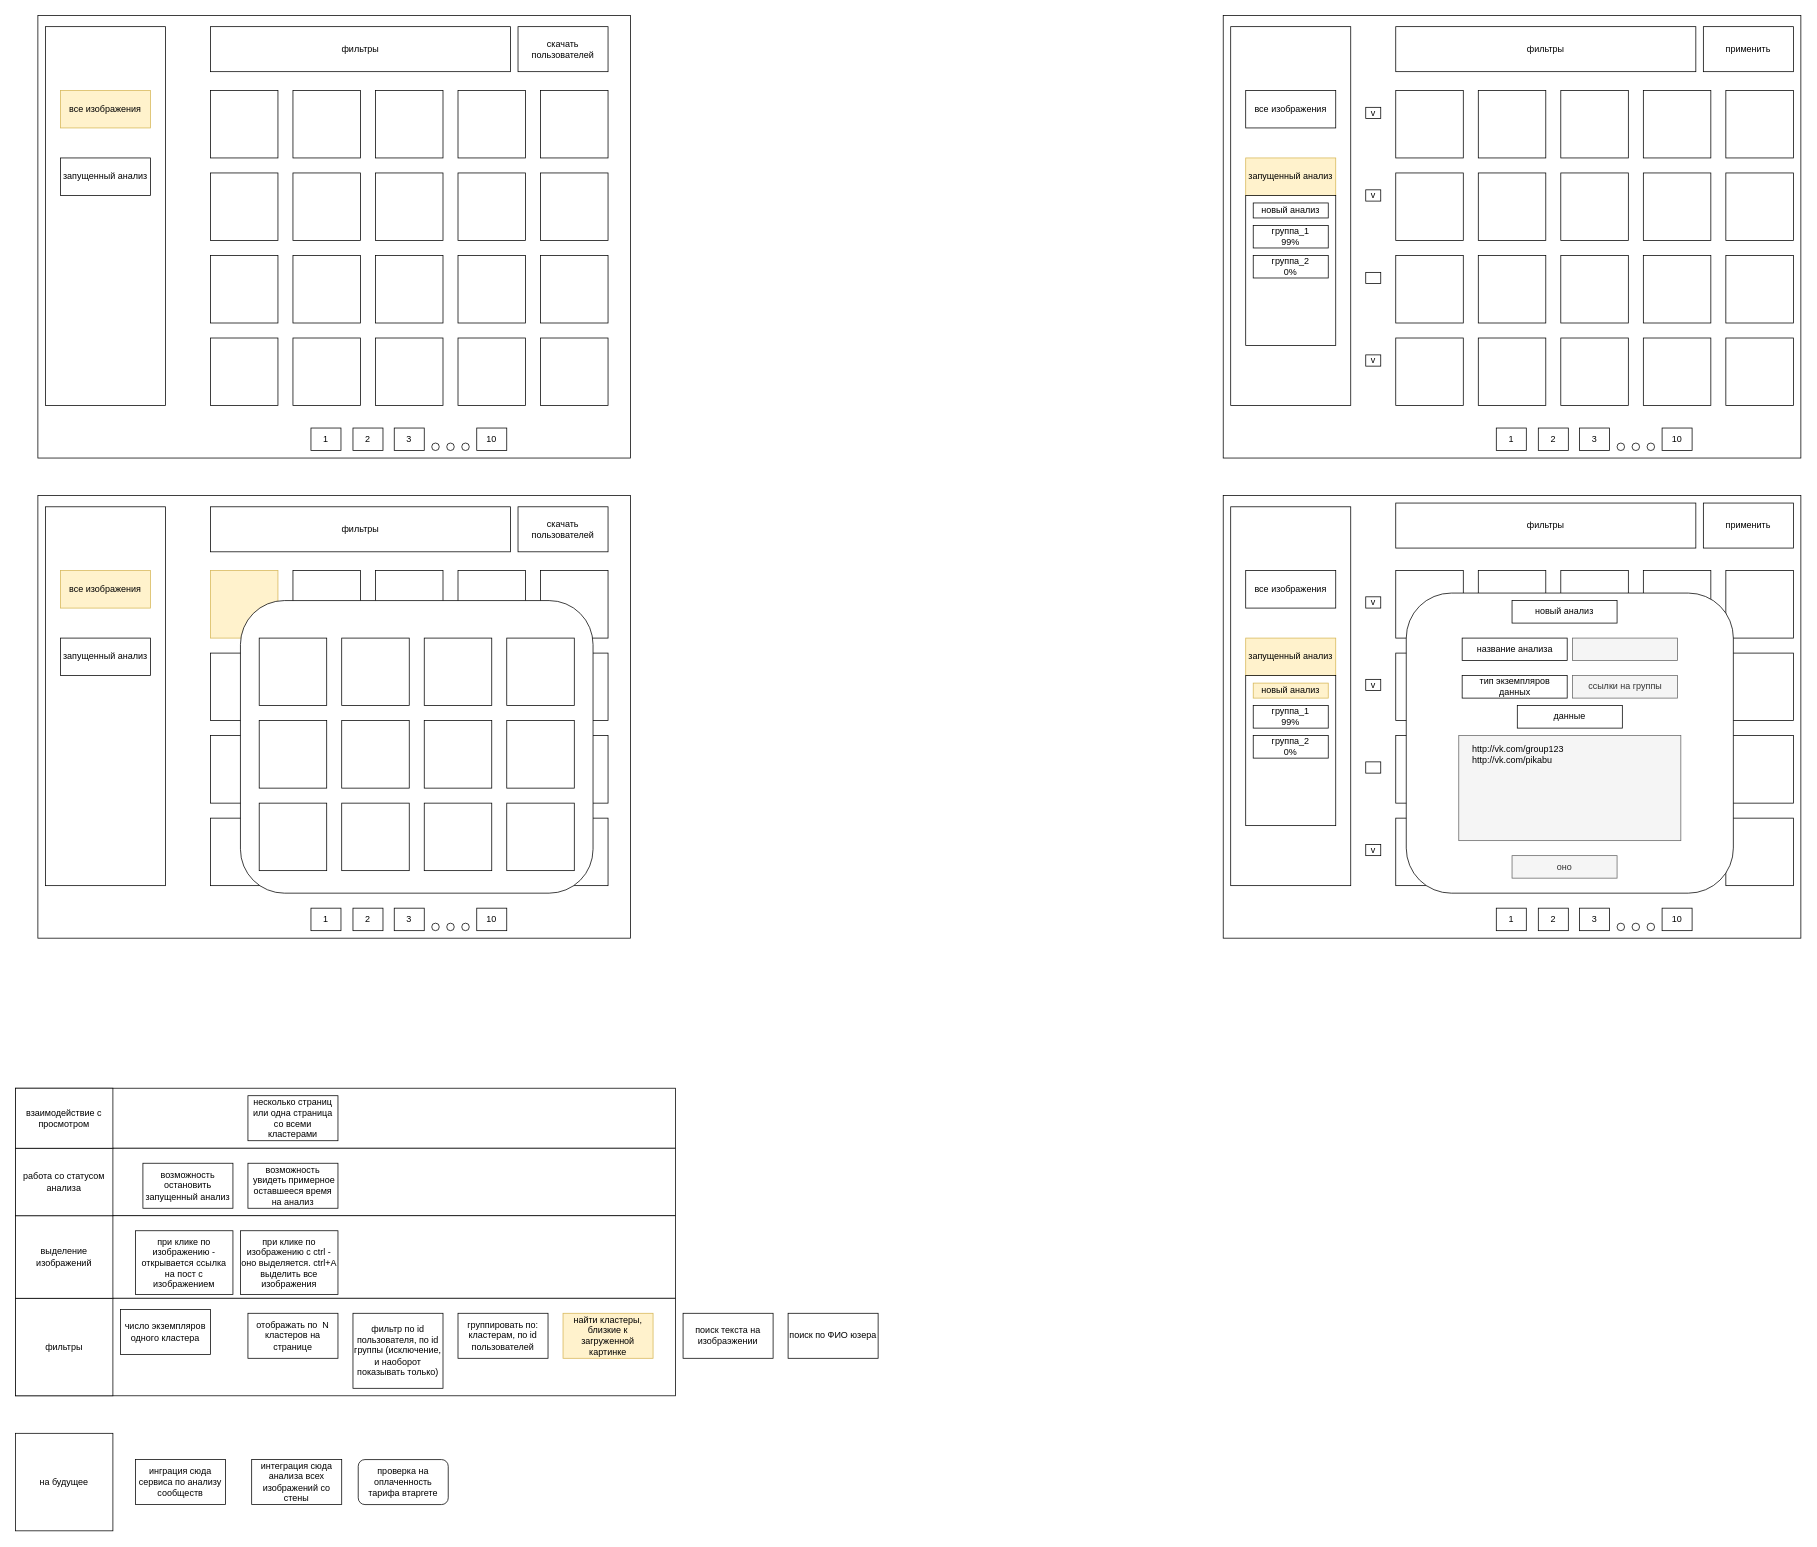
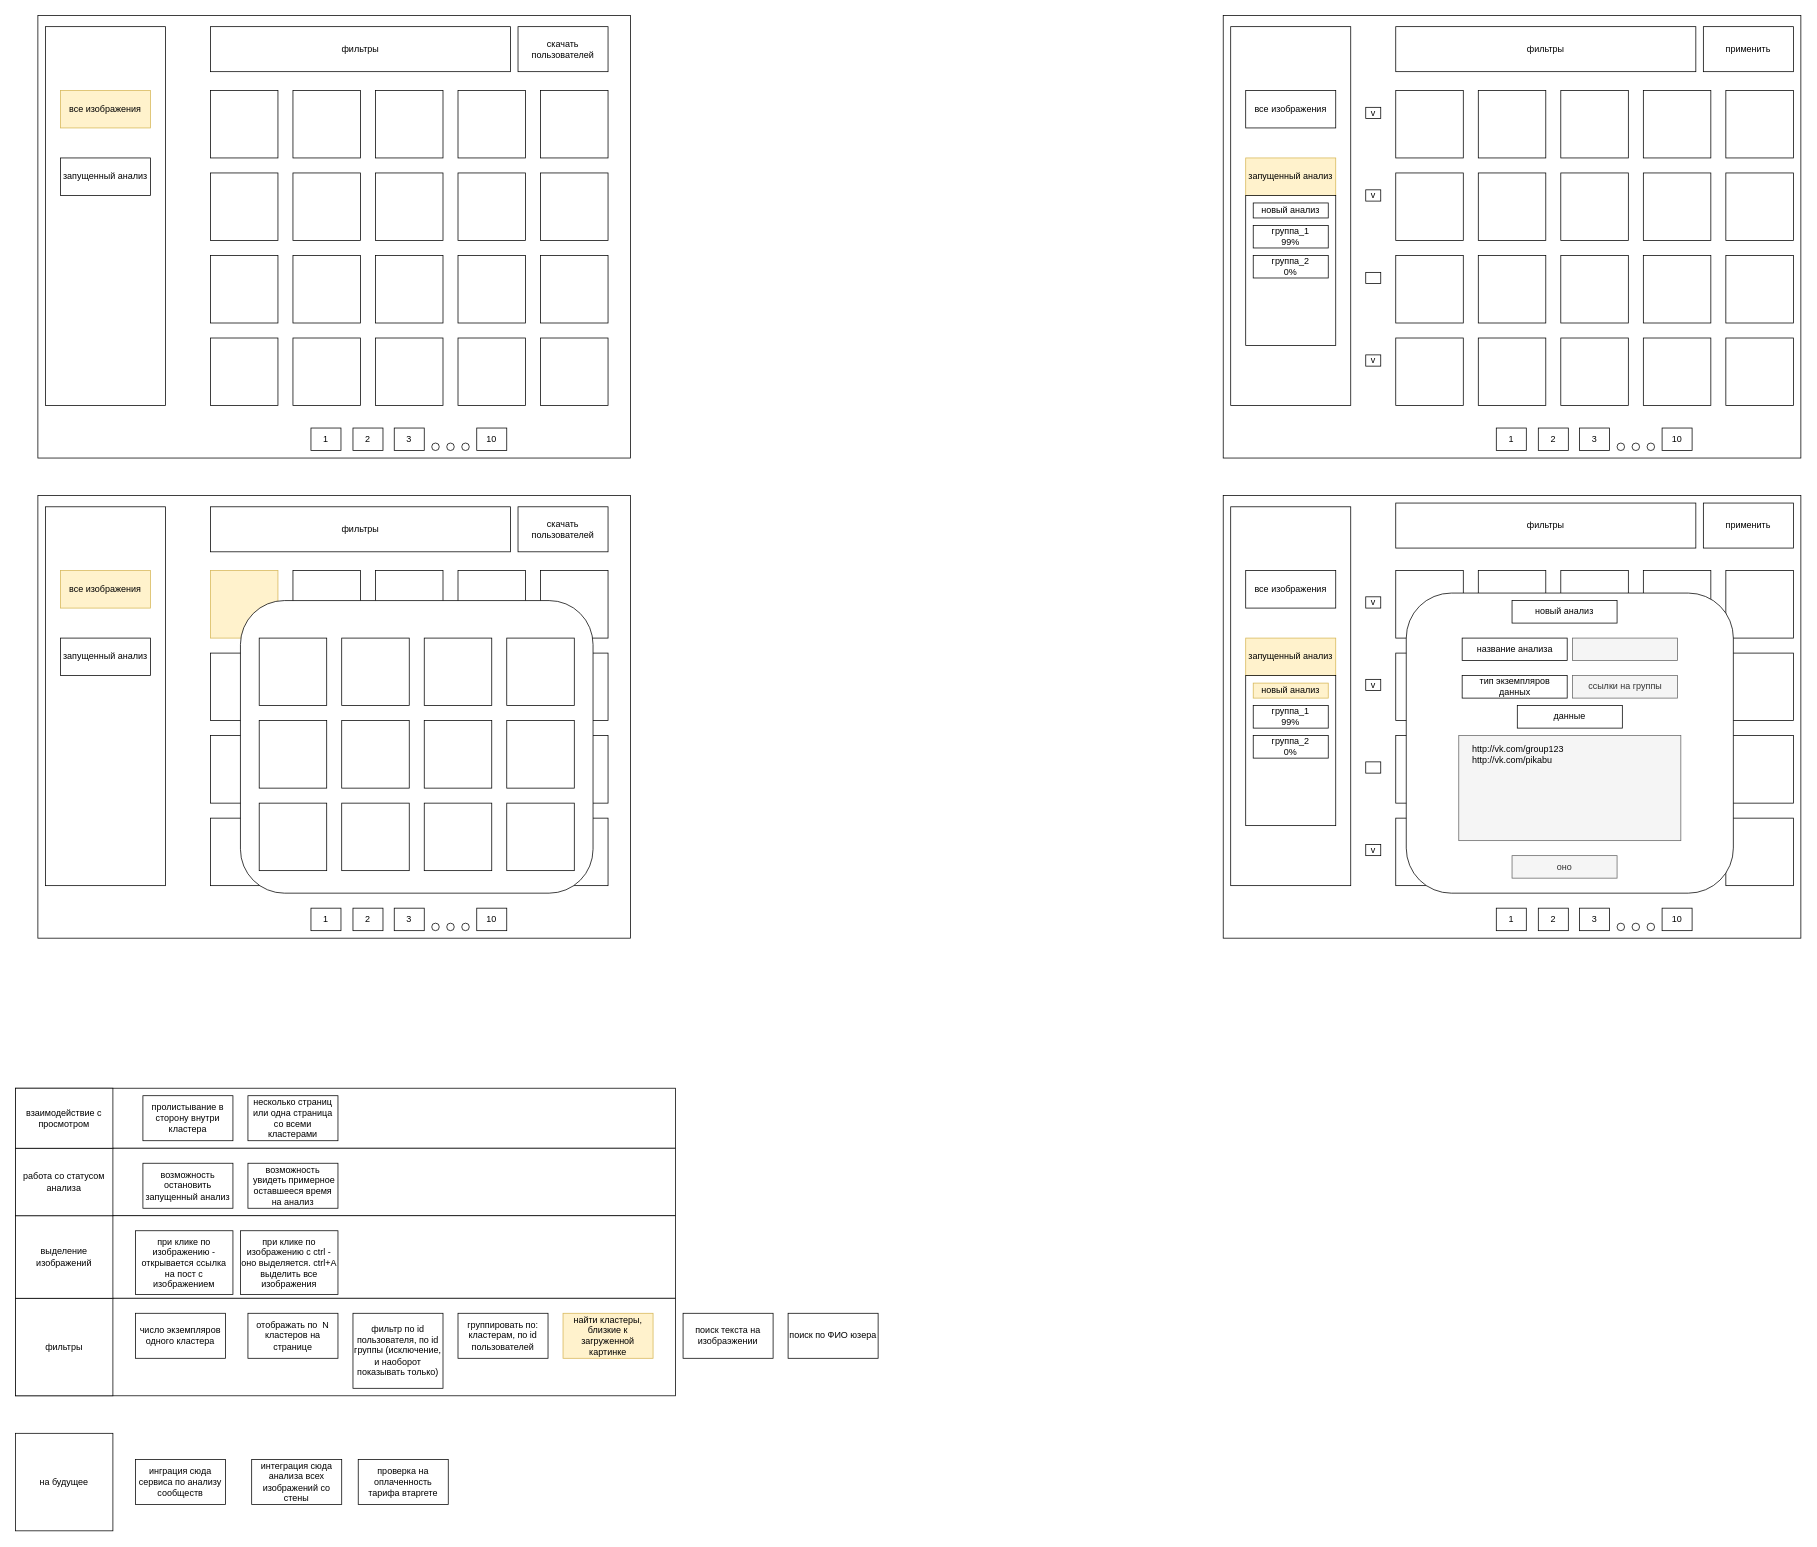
+ <mxCell id="128" value="пролистывание в сторону внутри кластера" style="rounded=0;whiteSpace=wrap;html=1;" vertex="1" parent="1"><mxGeometry x="190" y="1460" width="120" height="60" as="geometry" /></mxCell>
- <mxCell id="113" value="число экземпляров одного кластера" style="rounded=0;whiteSpace=wrap;html=1;" vertex="1" parent="1"><mxGeometry x="160" y="1745" width="120" height="60" as="geometry" /></mxCell>
+ <mxCell id="113" value="число экземпляров одного кластера" style="rounded=0;whiteSpace=wrap;html=1;" vertex="1" parent="1"><mxGeometry x="180" y="1750" width="120" height="60" as="geometry" /></mxCell>
- <mxCell id="141" value="проверка на оплаченность тарифа втаргете" style="whiteSpace=wrap;html=1;rounded=1;" vertex="1" parent="1"><mxGeometry x="477" y="1945" width="120" height="60" as="geometry" /></mxCell>
+ <mxCell id="141" value="проверка на оплаченность тарифа втаргете" style="rounded=0;whiteSpace=wrap;html=1;" vertex="1" parent="1"><mxGeometry x="477" y="1945" width="120" height="60" as="geometry" /></mxCell>
